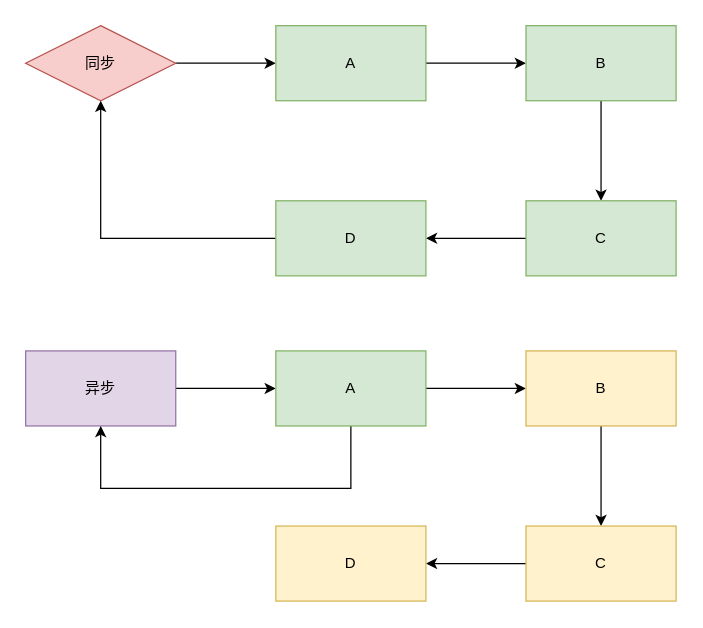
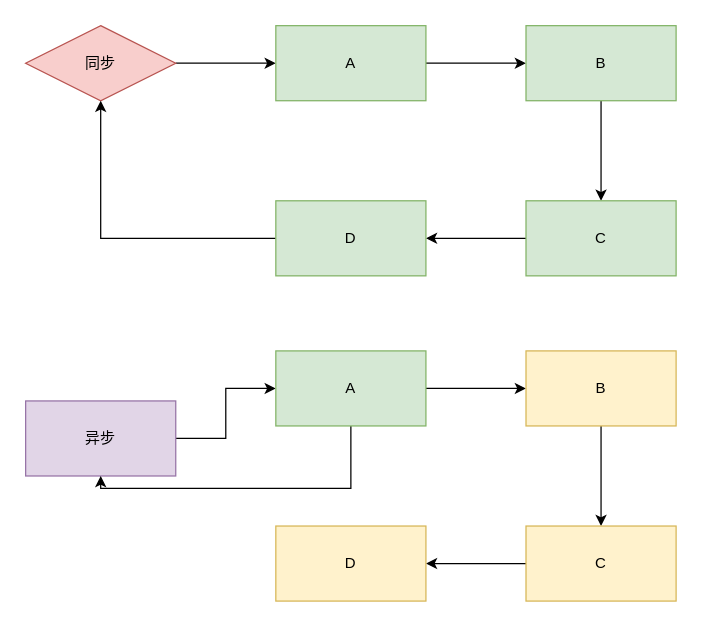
- <mxCell id="13" value="异步" style="rounded=0;whiteSpace=wrap;html=1;fillColor=#e1d5e7;strokeColor=#9673a6;" vertex="1" parent="1"><mxGeometry x="20" y="280" width="120" height="60" as="geometry" /></mxCell>
+ <mxCell id="13" value="异步" style="rounded=0;whiteSpace=wrap;html=1;fillColor=#e1d5e7;strokeColor=#9673a6;" vertex="1" parent="1"><mxGeometry x="20" y="320" width="120" height="60" as="geometry" /></mxCell>
